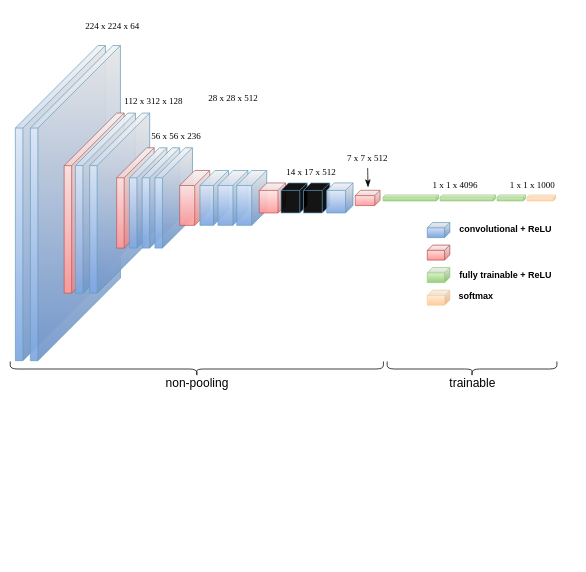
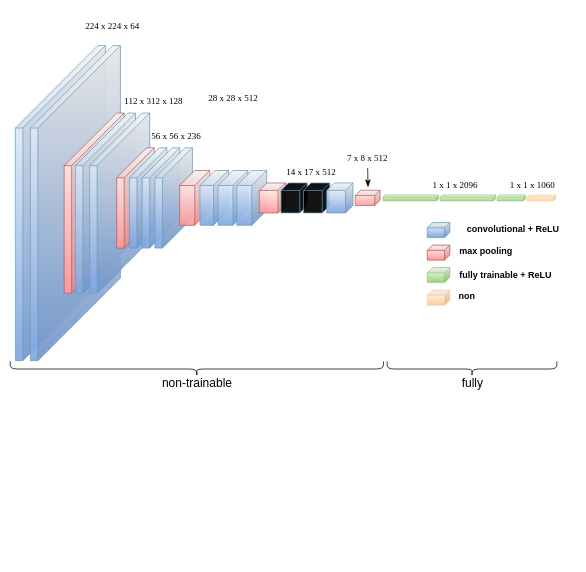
- <mxCell id="36" value="7 x 7 x 512" style="text;html=1;strokeColor=none;fillColor=none;align=center;verticalAlign=middle;whiteSpace=wrap;rounded=0;fontFamily=Times New Roman;fontSize=12;" vertex="1" parent="1"><mxGeometry x="440" y="199.31" width="99" height="23.88" as="geometry" /></mxCell>
+ <mxCell id="36" value="7 x 8 x 512" style="text;html=1;strokeColor=none;fillColor=none;align=center;verticalAlign=middle;whiteSpace=wrap;rounded=0;fontFamily=Times New Roman;fontSize=12;" vertex="1" parent="1"><mxGeometry x="440" y="199.31" width="99" height="23.88" as="geometry" /></mxCell>
- <mxCell id="37" value="1 x 1 x 4096" style="text;html=1;strokeColor=none;fillColor=none;align=center;verticalAlign=middle;whiteSpace=wrap;rounded=0;fontFamily=Times New Roman;fontSize=12;" vertex="1" parent="1"><mxGeometry x="557" y="235.13" width="99" height="24" as="geometry" /></mxCell>
+ <mxCell id="37" value="1 x 1 x 2096" style="text;html=1;strokeColor=none;fillColor=none;align=center;verticalAlign=middle;whiteSpace=wrap;rounded=0;fontFamily=Times New Roman;fontSize=12;" vertex="1" parent="1"><mxGeometry x="557" y="235.13" width="99" height="24" as="geometry" /></mxCell>
- <mxCell id="38" value="1 x 1 x 1000" style="text;html=1;strokeColor=none;fillColor=none;align=center;verticalAlign=middle;whiteSpace=wrap;rounded=0;fontFamily=Times New Roman;fontSize=12;" vertex="1" parent="1"><mxGeometry x="660" y="235.13" width="99" height="24" as="geometry" /></mxCell>
+ <mxCell id="38" value="1 x 1 x 1060" style="text;html=1;strokeColor=none;fillColor=none;align=center;verticalAlign=middle;whiteSpace=wrap;rounded=0;fontFamily=Times New Roman;fontSize=12;" vertex="1" parent="1"><mxGeometry x="660" y="235.13" width="99" height="24" as="geometry" /></mxCell>
- <mxCell id="39" value="convolutional + ReLU" style="text;html=1;strokeColor=none;fillColor=none;align=left;verticalAlign=middle;whiteSpace=wrap;rounded=0;fontStyle=1;fontFamily=Helvetica;" vertex="1" parent="1"><mxGeometry x="610" y="293.06" width="138" height="23.88" as="geometry" /></mxCell>
+ <mxCell id="39" value="convolutional + ReLU" style="text;html=1;strokeColor=none;fillColor=none;align=left;verticalAlign=middle;whiteSpace=wrap;rounded=0;fontStyle=1;fontFamily=Helvetica;" vertex="1" parent="1"><mxGeometry x="620" y="293.06" width="138" height="23.88" as="geometry" /></mxCell>
+ <mxCell id="40" value="max pooling" style="text;html=1;strokeColor=none;fillColor=none;align=left;verticalAlign=middle;whiteSpace=wrap;rounded=0;fontStyle=1;fontFamily=Helvetica;" vertex="1" parent="1"><mxGeometry x="610" y="323.06" width="138" height="23.88" as="geometry" /></mxCell>
- <mxCell id="42" value="softmax" style="text;html=1;strokeColor=none;fillColor=none;align=left;verticalAlign=middle;whiteSpace=wrap;rounded=0;fontStyle=1;fontFamily=Helvetica;" vertex="1" parent="1"><mxGeometry x="609" y="382.12" width="138" height="23.88" as="geometry" /></mxCell>
+ <mxCell id="42" value="non" style="text;html=1;strokeColor=none;fillColor=none;align=left;verticalAlign=middle;whiteSpace=wrap;rounded=0;fontStyle=1;fontFamily=Helvetica;" vertex="1" parent="1"><mxGeometry x="609" y="382.12" width="138" height="23.88" as="geometry" /></mxCell>
- <mxCell id="44" value="non-pooling" style="html=1;align=center;fillColor=none;rounded=1;gradientDirection=north;fillStyle=auto;strokeColor=none;fontFamily=Helvetica;labelBackgroundColor=none;labelBorderColor=none;textShadow=0;fontStyle=0;fontSize=16;" vertex="1" parent="1"><mxGeometry x="201.83" y="480" width="120" height="60" as="geometry" /></mxCell>
+ <mxCell id="44" value="non-trainable" style="html=1;align=center;fillColor=none;rounded=1;gradientDirection=north;fillStyle=auto;strokeColor=none;fontFamily=Helvetica;labelBackgroundColor=none;labelBorderColor=none;textShadow=0;fontStyle=0;fontSize=16;" vertex="1" parent="1"><mxGeometry x="201.83" y="480" width="120" height="60" as="geometry" /></mxCell>
- <mxCell id="45" value="trainable" style="html=1;align=center;fillColor=none;rounded=1;gradientDirection=north;fillStyle=auto;strokeColor=none;fontFamily=Helvetica;labelBackgroundColor=none;labelBorderColor=none;textShadow=0;fontStyle=0;fontSize=16;" vertex="1" parent="1"><mxGeometry x="569" y="480" width="120" height="60" as="geometry" /></mxCell>
+ <mxCell id="45" value="fully" style="html=1;align=center;fillColor=none;rounded=1;gradientDirection=north;fillStyle=auto;strokeColor=none;fontFamily=Helvetica;labelBackgroundColor=none;labelBorderColor=none;textShadow=0;fontStyle=0;fontSize=16;" vertex="1" parent="1"><mxGeometry x="569" y="480" width="120" height="60" as="geometry" /></mxCell>
